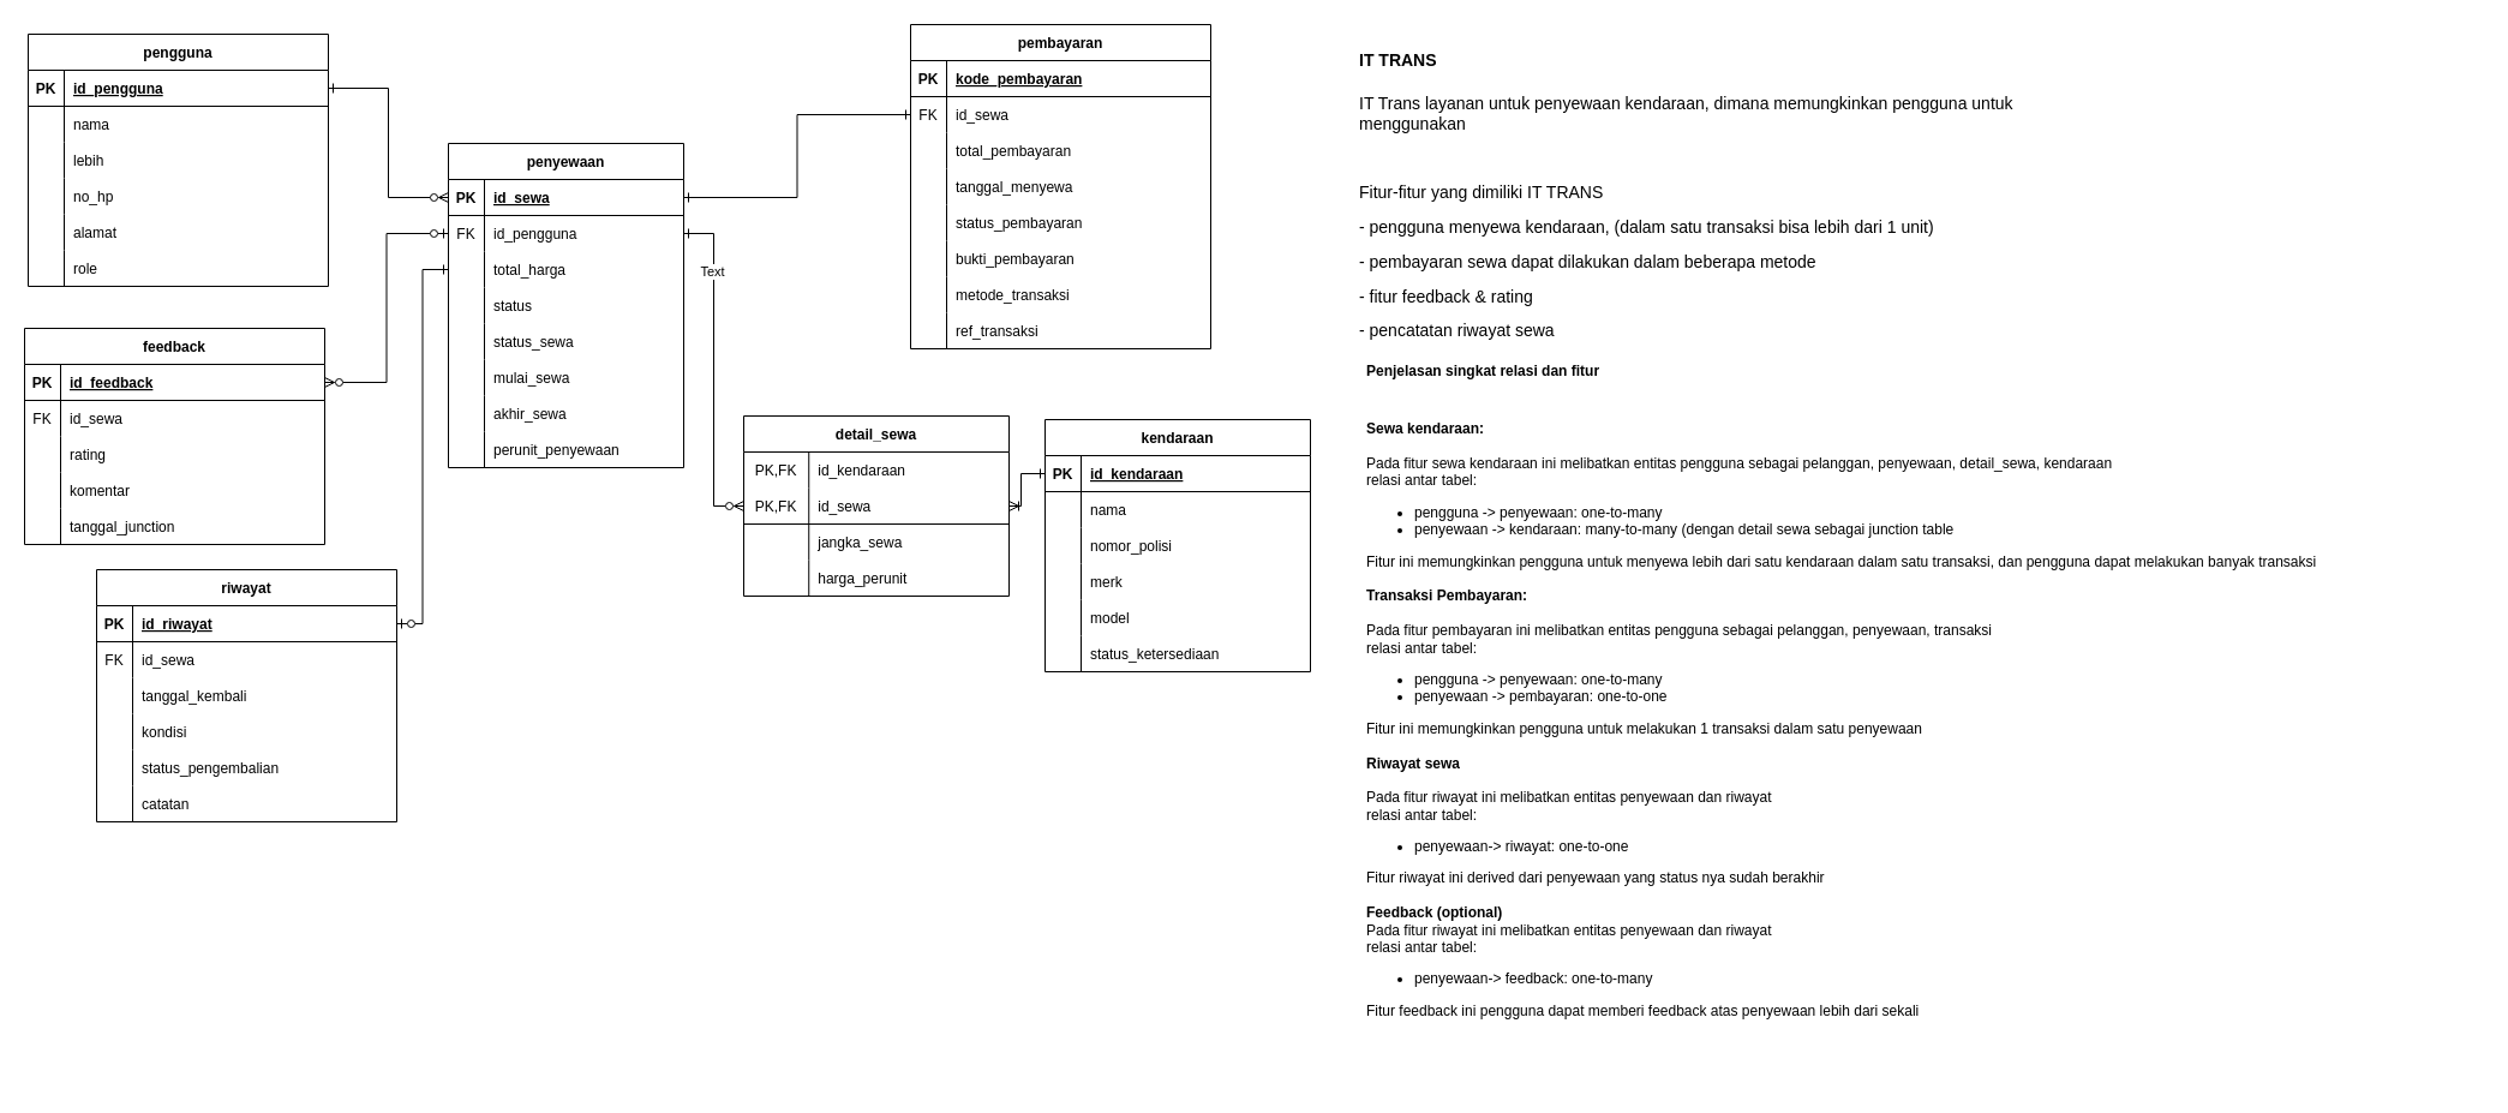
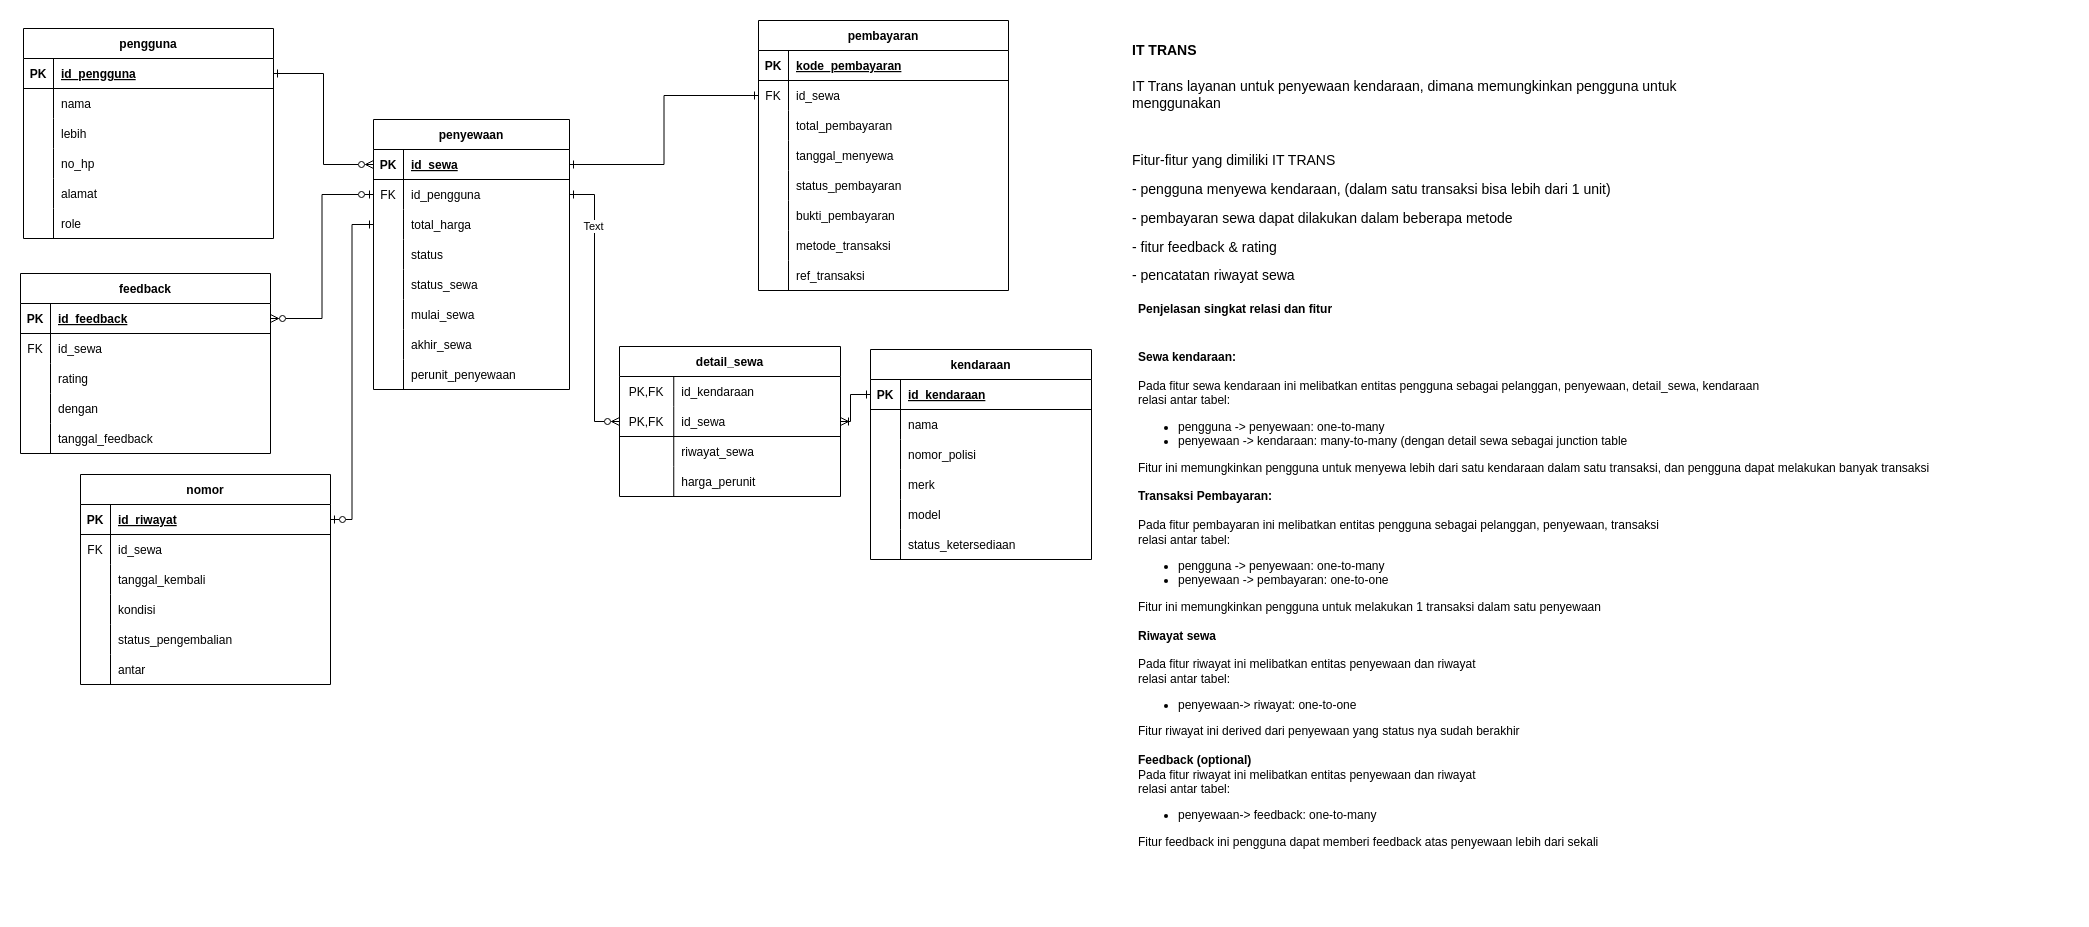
- <mxCell id="121" value="komentar " style="shape=partialRectangle;overflow=hidden;connectable=0;fillColor=none;align=left;strokeColor=inherit;top=0;left=0;bottom=0;right=0;spacingLeft=6;" parent="119" vertex="1"><mxGeometry x="30" width="220" height="30" as="geometry"><mxRectangle width="220" height="30" as="alternateBounds" /></mxGeometry></mxCell>
+ <mxCell id="121" value="dengan " style="shape=partialRectangle;overflow=hidden;connectable=0;fillColor=none;align=left;strokeColor=inherit;top=0;left=0;bottom=0;right=0;spacingLeft=6;" parent="119" vertex="1"><mxGeometry x="30" width="220" height="30" as="geometry"><mxRectangle width="220" height="30" as="alternateBounds" /></mxGeometry></mxCell>
- <mxCell id="124" value="tanggal_junction" style="shape=partialRectangle;overflow=hidden;connectable=0;fillColor=none;align=left;strokeColor=inherit;top=0;left=0;bottom=0;right=0;spacingLeft=6;" parent="122" vertex="1"><mxGeometry x="30" width="220" height="30" as="geometry"><mxRectangle width="220" height="30" as="alternateBounds" /></mxGeometry></mxCell>
+ <mxCell id="124" value="tanggal_feedback" style="shape=partialRectangle;overflow=hidden;connectable=0;fillColor=none;align=left;strokeColor=inherit;top=0;left=0;bottom=0;right=0;spacingLeft=6;" parent="122" vertex="1"><mxGeometry x="30" width="220" height="30" as="geometry"><mxRectangle width="220" height="30" as="alternateBounds" /></mxGeometry></mxCell>
- <mxCell id="138" value="jangka_sewa" style="shape=partialRectangle;overflow=hidden;connectable=0;fillColor=none;align=left;strokeColor=inherit;top=0;left=0;bottom=0;right=0;spacingLeft=6;strokeWidth=5;perimeterSpacing=3;" parent="136" vertex="1"><mxGeometry x="54.247" width="166.753" height="30" as="geometry"><mxRectangle width="166.753" height="30" as="alternateBounds" /></mxGeometry></mxCell>
+ <mxCell id="138" value="riwayat_sewa" style="shape=partialRectangle;overflow=hidden;connectable=0;fillColor=none;align=left;strokeColor=inherit;top=0;left=0;bottom=0;right=0;spacingLeft=6;strokeWidth=5;perimeterSpacing=3;" parent="136" vertex="1"><mxGeometry x="54.247" width="166.753" height="30" as="geometry"><mxRectangle width="166.753" height="30" as="alternateBounds" /></mxGeometry></mxCell>
- <mxCell id="90" value="riwayat" style="shape=table;startSize=30;container=1;collapsible=1;childLayout=tableLayout;fixedRows=1;rowLines=0;fontStyle=1;align=center;resizeLast=1;" parent="1" vertex="1"><mxGeometry x="80" y="474" width="250" height="210" as="geometry" /></mxCell>
+ <mxCell id="90" value="nomor" style="shape=table;startSize=30;container=1;collapsible=1;childLayout=tableLayout;fixedRows=1;rowLines=0;fontStyle=1;align=center;resizeLast=1;" parent="1" vertex="1"><mxGeometry x="80" y="474" width="250" height="210" as="geometry" /></mxCell>
- <mxCell id="108" value="catatan" style="shape=partialRectangle;overflow=hidden;connectable=0;fillColor=none;align=left;strokeColor=inherit;top=0;left=0;bottom=0;right=0;spacingLeft=6;" parent="106" vertex="1"><mxGeometry x="30" width="220" height="30" as="geometry"><mxRectangle width="220" height="30" as="alternateBounds" /></mxGeometry></mxCell>
+ <mxCell id="108" value="antar" style="shape=partialRectangle;overflow=hidden;connectable=0;fillColor=none;align=left;strokeColor=inherit;top=0;left=0;bottom=0;right=0;spacingLeft=6;" parent="106" vertex="1"><mxGeometry x="30" width="220" height="30" as="geometry"><mxRectangle width="220" height="30" as="alternateBounds" /></mxGeometry></mxCell>
